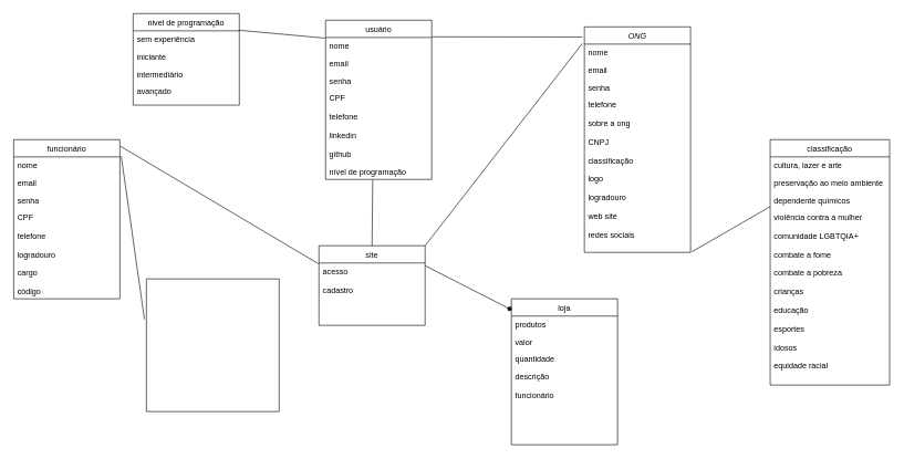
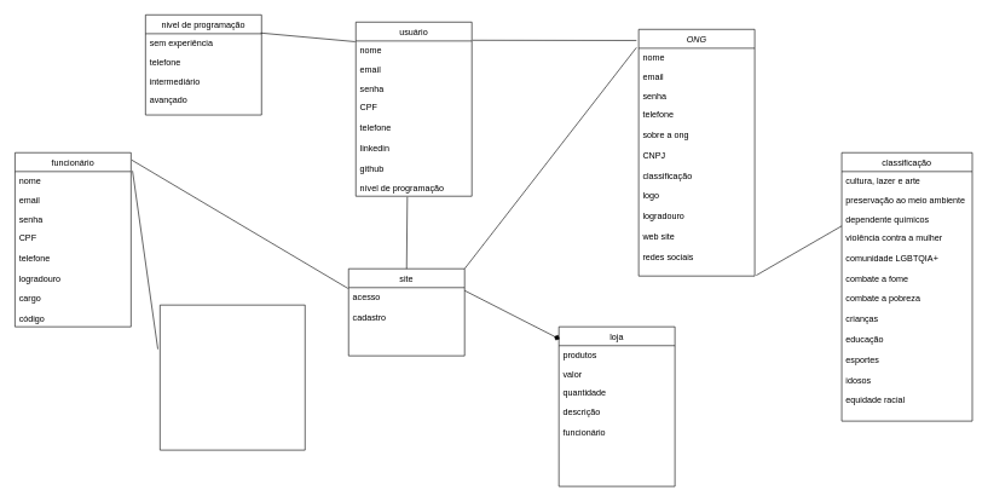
- <mxCell id="14" value="iniciante" style="text;align=left;verticalAlign=top;spacingLeft=4;spacingRight=4;overflow=hidden;rotatable=0;points=[[0,0.5],[1,0.5]];portConstraint=eastwest;rounded=0;shadow=0;html=0;" parent="12" vertex="1"><mxGeometry y="52" width="160" height="26" as="geometry" /></mxCell>
+ <mxCell id="14" value="telefone" style="text;align=left;verticalAlign=top;spacingLeft=4;spacingRight=4;overflow=hidden;rotatable=0;points=[[0,0.5],[1,0.5]];portConstraint=eastwest;rounded=0;shadow=0;html=0;" parent="12" vertex="1"><mxGeometry y="52" width="160" height="26" as="geometry" /></mxCell>
